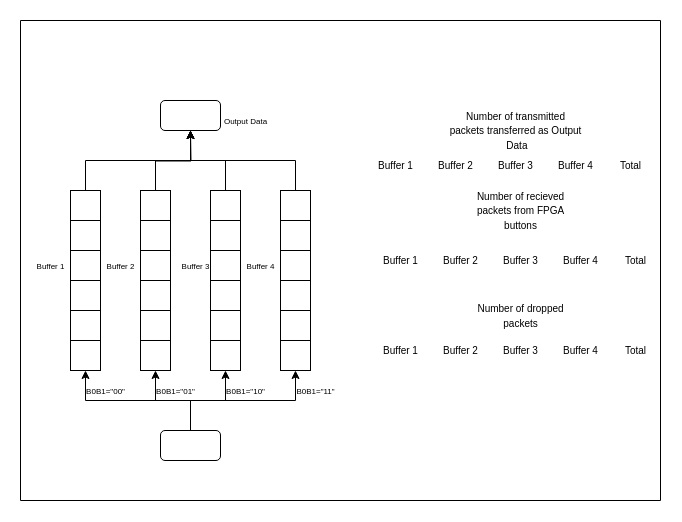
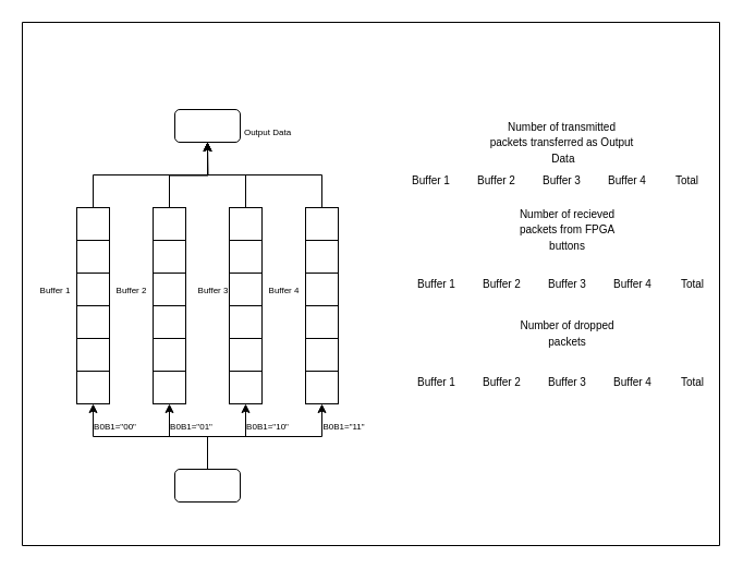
- <mxCell id="57" value="&lt;span style=&quot;font-size: 10px;&quot;&gt;Number of dropped&lt;br&gt;&lt;/span&gt;&lt;font style=&quot;font-size: 10px;&quot;&gt;packets&lt;/font&gt;" style="text;html=1;resizable=0;autosize=1;align=center;verticalAlign=middle;points=[];fillColor=none;strokeColor=none;rounded=0;" parent="1" vertex="1"><mxGeometry x="470" y="295" width="100" height="40" as="geometry" /></mxCell>
+ <mxCell id="57" value="&lt;span style=&quot;font-size: 10px;&quot;&gt;Number of dropped&lt;br&gt;&lt;/span&gt;&lt;font style=&quot;font-size: 10px;&quot;&gt;packets&lt;/font&gt;" style="text;html=1;resizable=0;autosize=1;align=center;verticalAlign=middle;points=[];fillColor=none;strokeColor=none;rounded=0;" parent="1" vertex="1"><mxGeometry x="470" y="285" width="100" height="40" as="geometry" /></mxCell>
